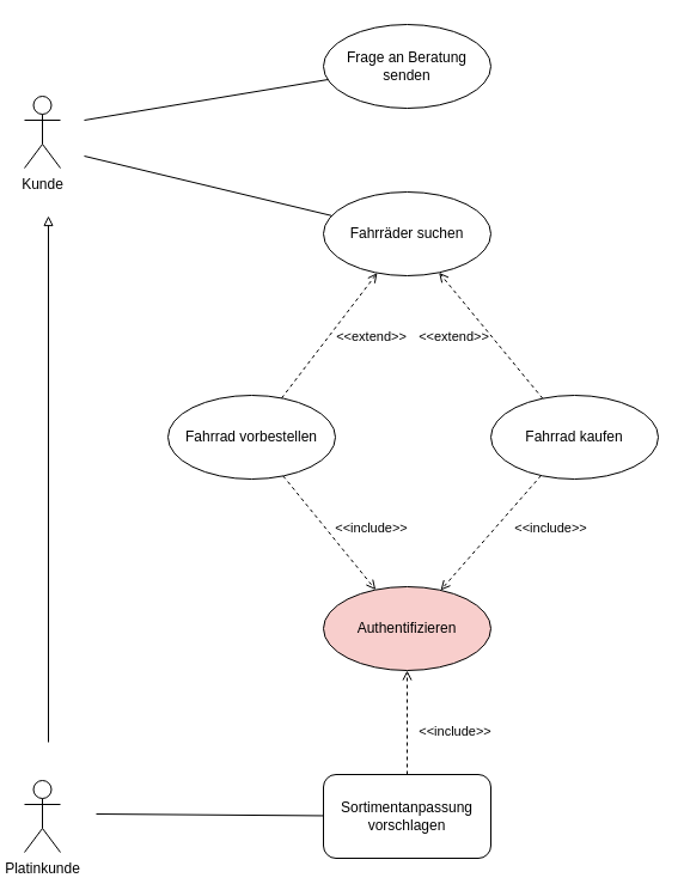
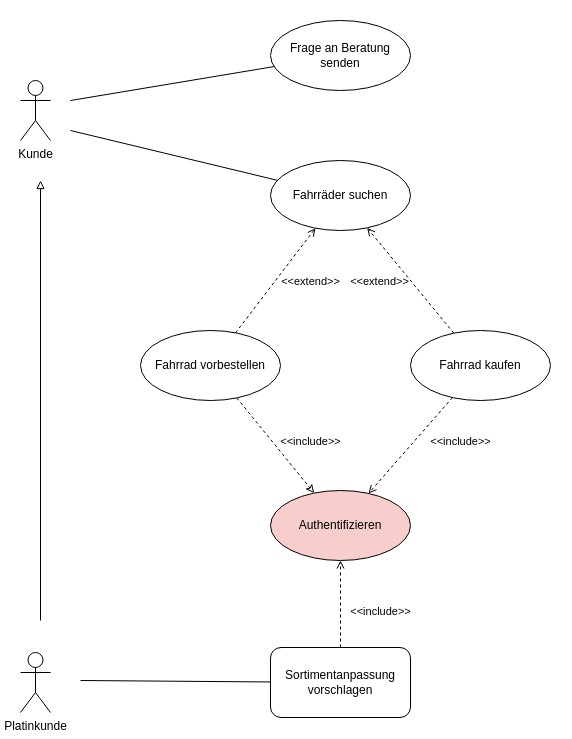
- <mxCell id="14" value="&amp;lt;&amp;lt;include&amp;gt;&amp;gt;" style="html=1;verticalAlign=bottom;labelBackgroundColor=none;endArrow=open;endFill=0;dashed=1;rounded=0;" parent="1" source="5" target="7" edge="1"><mxGeometry x="0.424" y="24" width="160" relative="1" as="geometry"><mxPoint x="30" y="480" as="sourcePoint" /><mxPoint x="190" y="480" as="targetPoint" /><mxPoint as="offset" /></mxGeometry></mxCell>
+ <mxCell id="14" value="&amp;lt;&amp;lt;include&amp;gt;&amp;gt;" style="html=1;verticalAlign=bottom;labelBackgroundColor=none;endArrow=classic;endFill=0;dashed=1;rounded=0;" parent="1" source="5" target="7" edge="1"><mxGeometry x="0.424" y="24" width="160" relative="1" as="geometry"><mxPoint x="30" y="480" as="sourcePoint" /><mxPoint x="190" y="480" as="targetPoint" /><mxPoint as="offset" /></mxGeometry></mxCell>
